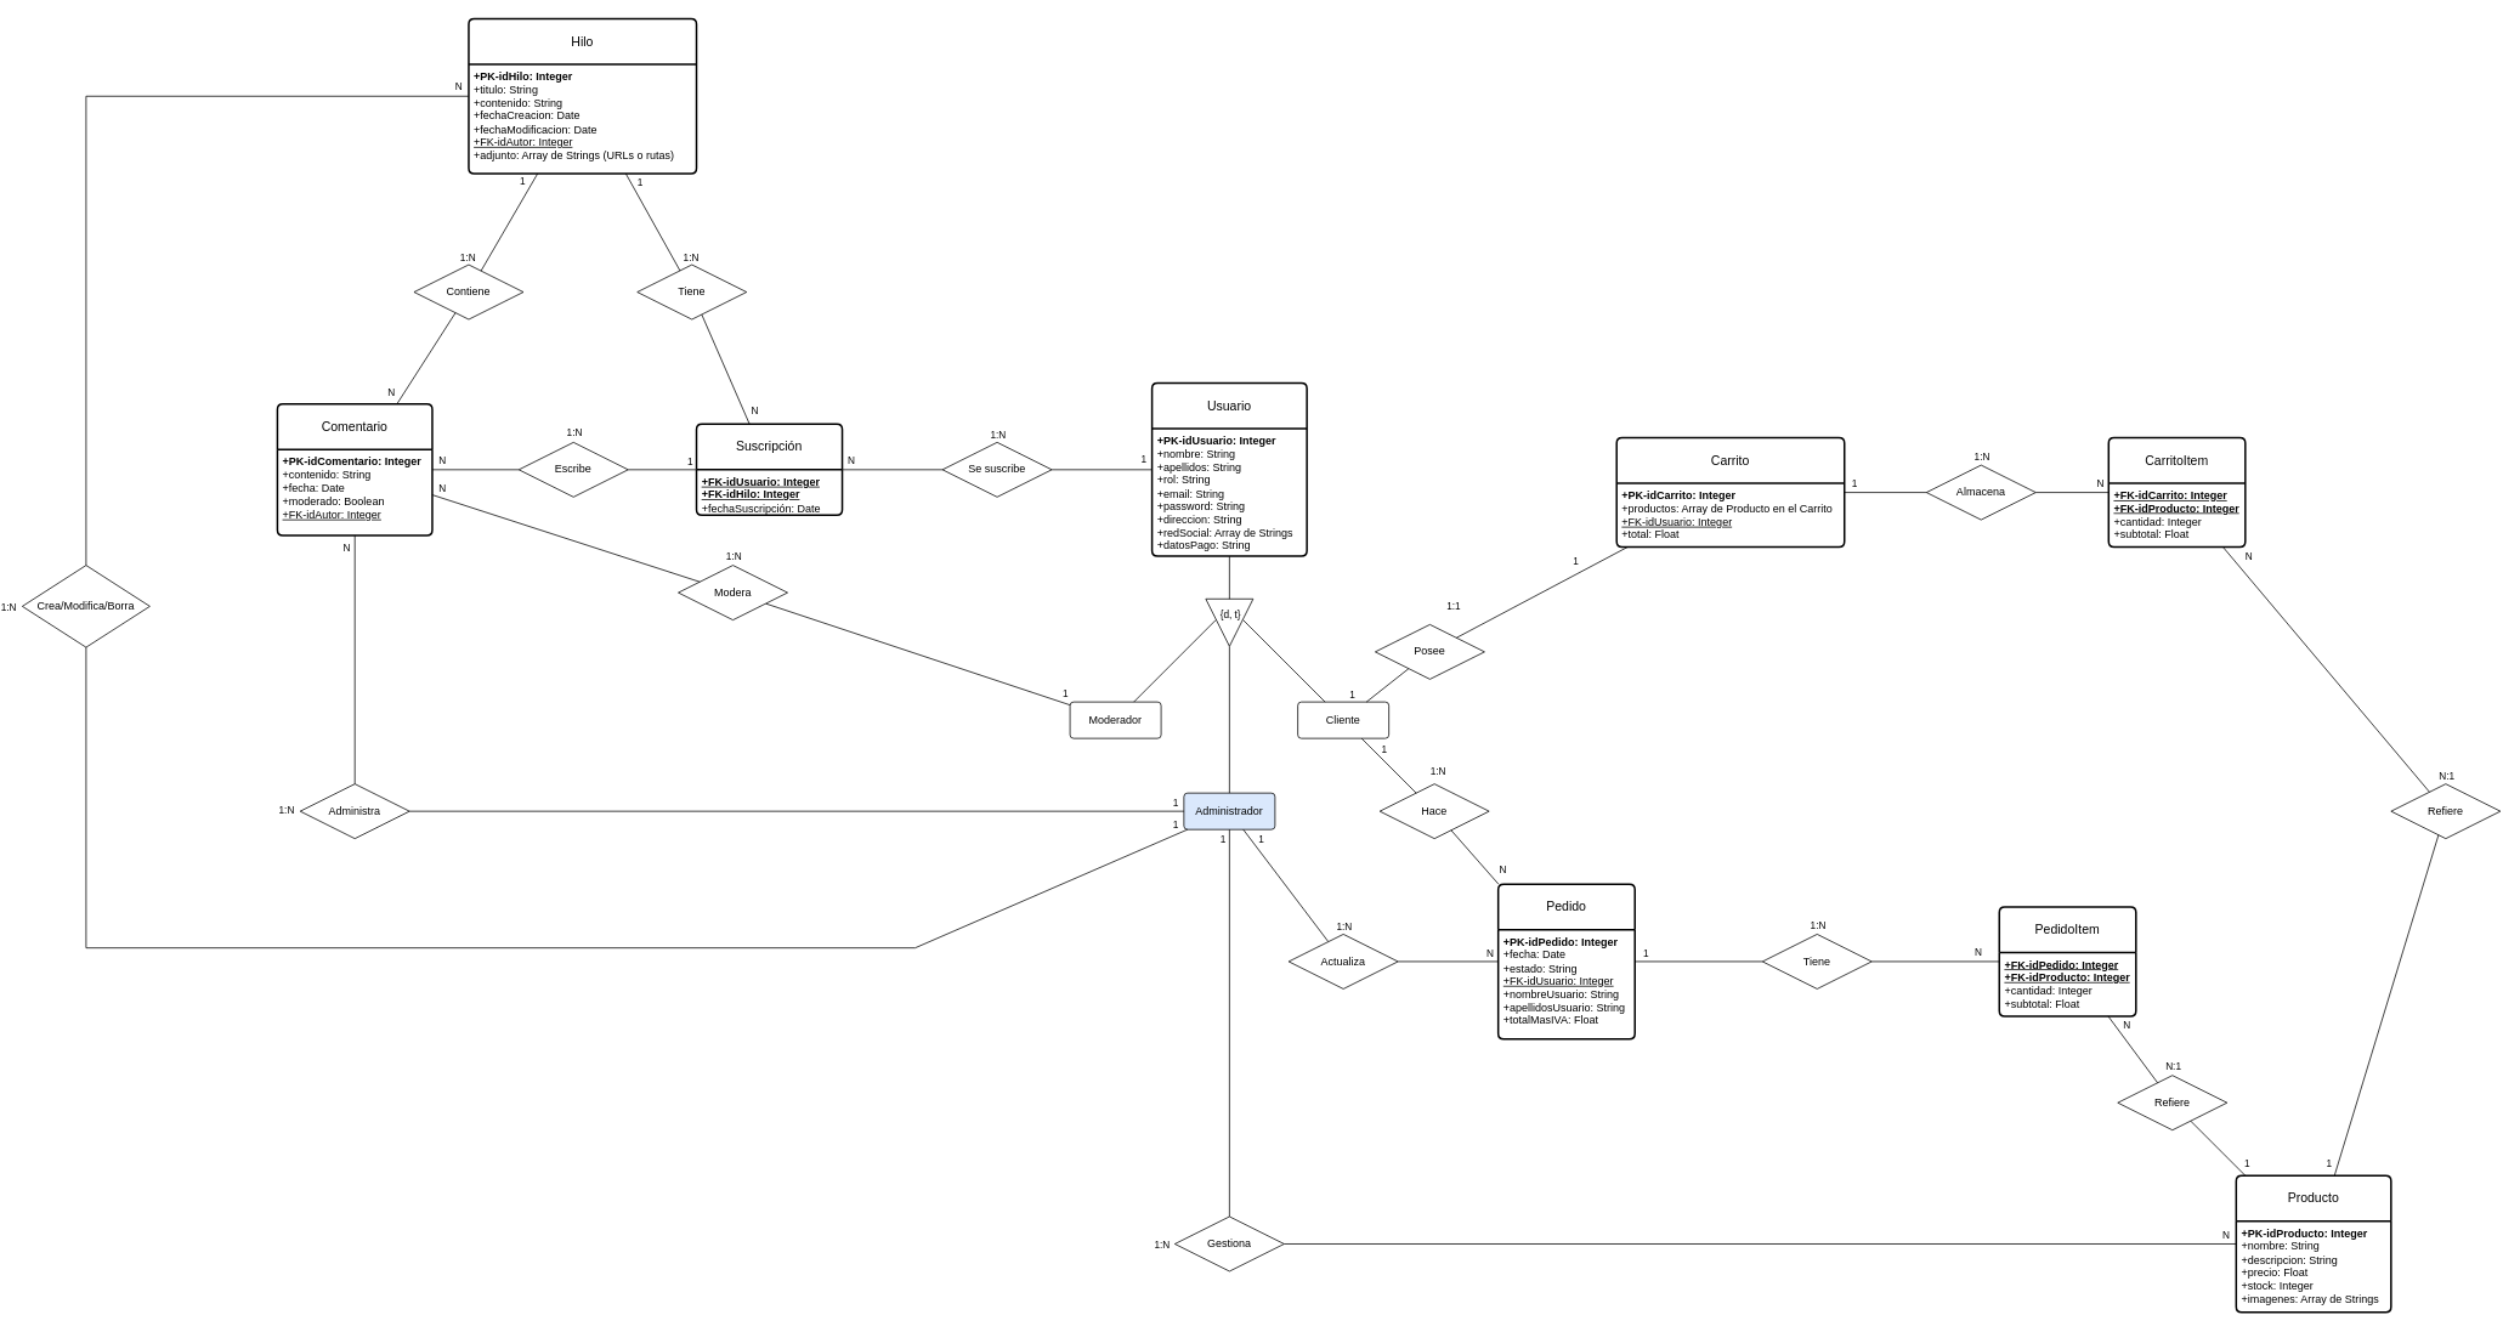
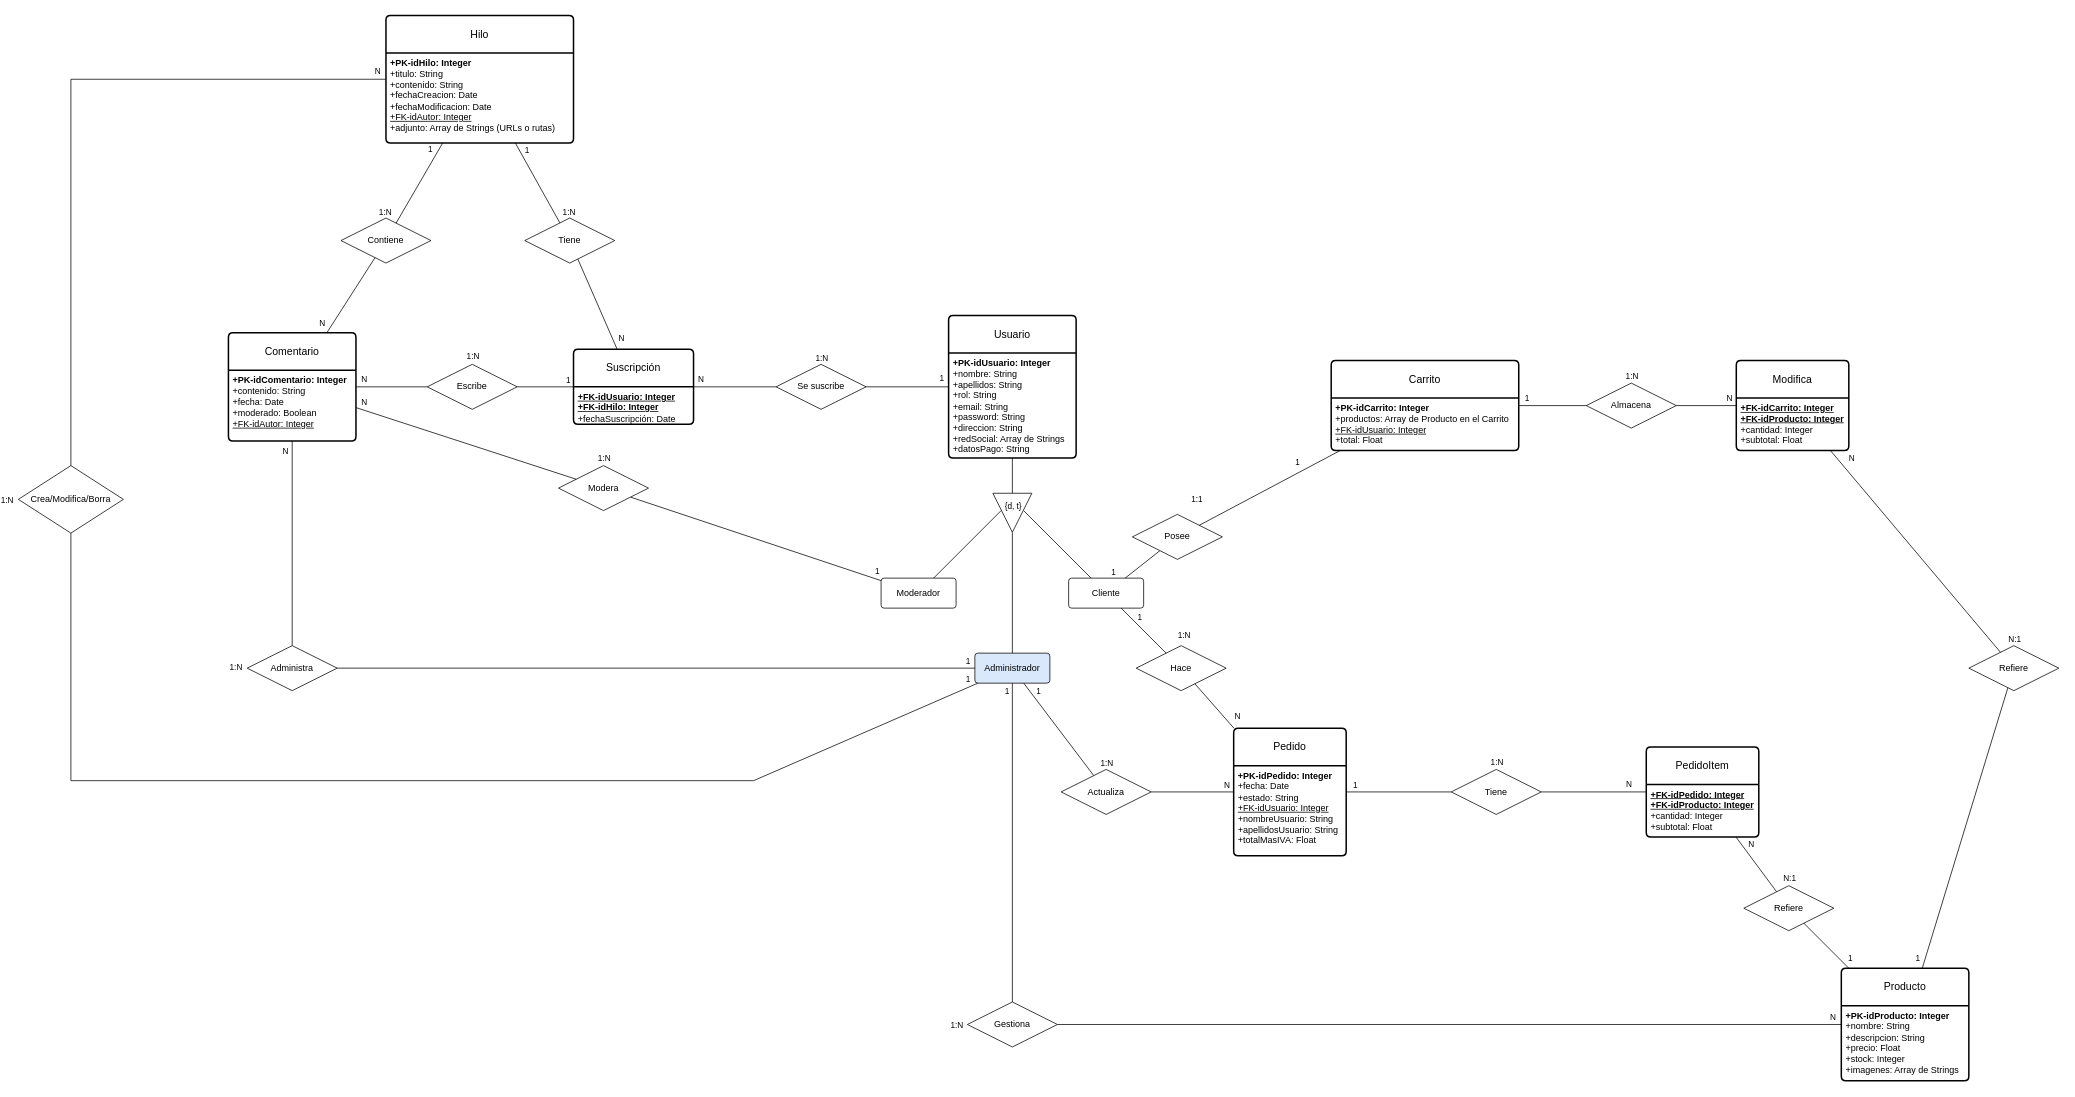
- <mxCell id="22" value="CarritoItem" style="swimlane;childLayout=stackLayout;horizontal=1;startSize=50;horizontalStack=0;rounded=1;fontSize=14;fontStyle=0;strokeWidth=2;resizeParent=0;resizeLast=1;shadow=0;dashed=0;align=center;arcSize=4;whiteSpace=wrap;html=1;" parent="1" vertex="1"><mxGeometry x="2310" y="480" width="150" height="120" as="geometry" /></mxCell>
+ <mxCell id="22" value="Modifica" style="swimlane;childLayout=stackLayout;horizontal=1;startSize=50;horizontalStack=0;rounded=1;fontSize=14;fontStyle=0;strokeWidth=2;resizeParent=0;resizeLast=1;shadow=0;dashed=0;align=center;arcSize=4;whiteSpace=wrap;html=1;" parent="1" vertex="1"><mxGeometry x="2310" y="480" width="150" height="120" as="geometry" /></mxCell>
